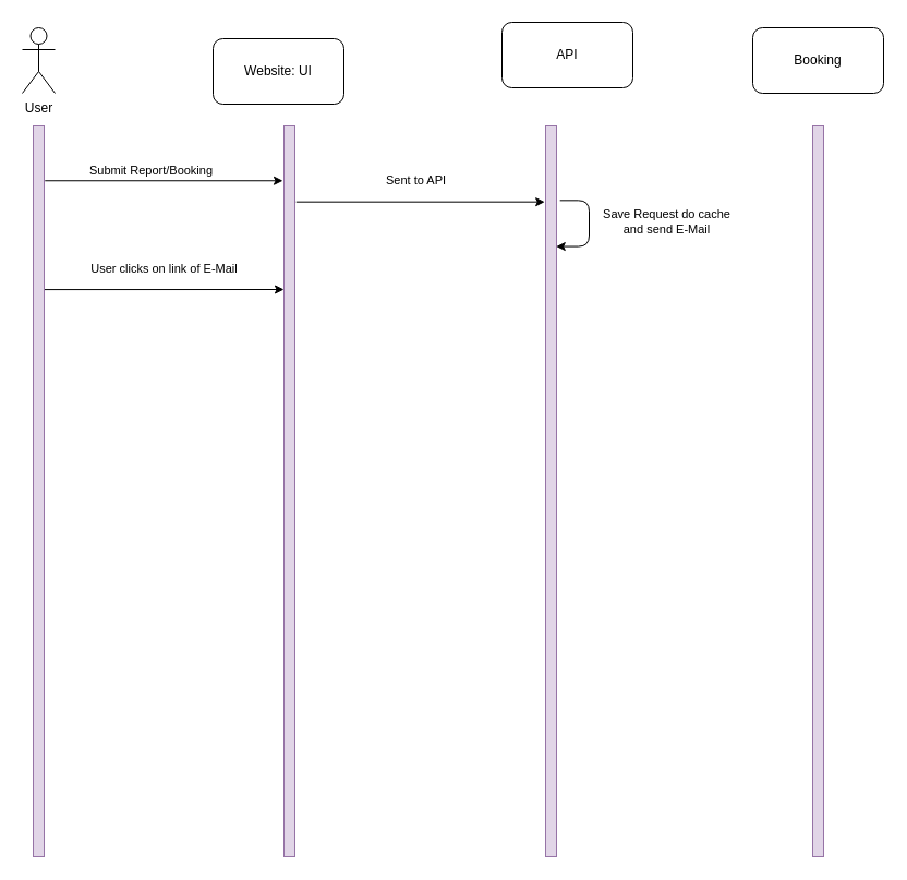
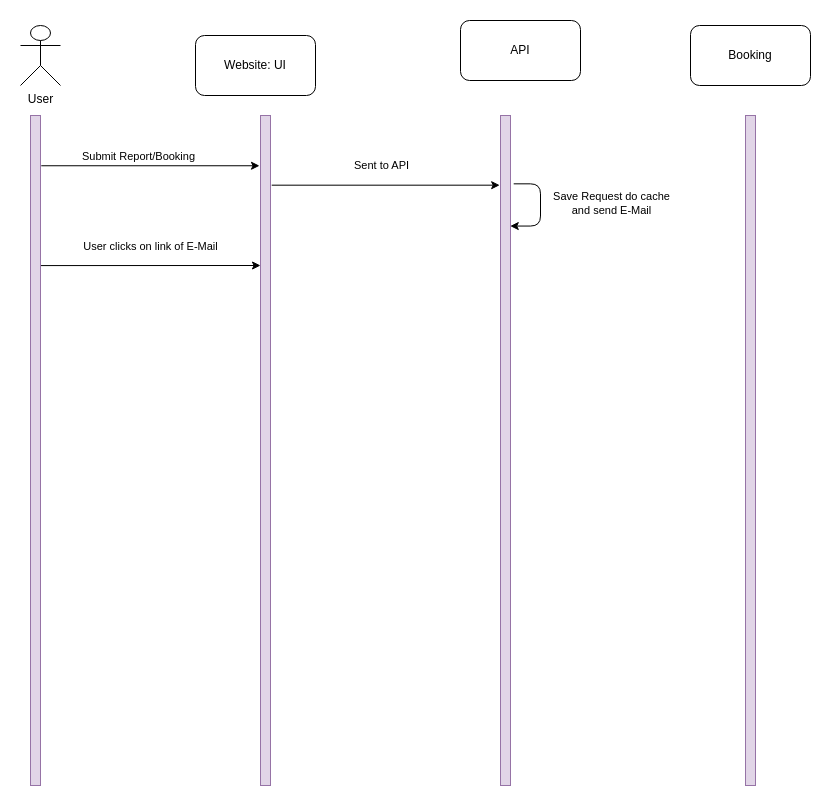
- <mxCell id="2" value="User" style="shape=umlActor;verticalLabelPosition=bottom;verticalAlign=top;html=1;outlineConnect=0;" vertex="1" parent="1"><mxGeometry x="20" y="25" width="30" height="60" as="geometry" /></mxCell>
+ <mxCell id="2" value="User" style="shape=umlActor;verticalLabelPosition=bottom;verticalAlign=top;html=1;outlineConnect=0;" vertex="1" parent="1"><mxGeometry x="20" y="25" width="40" height="60" as="geometry" /></mxCell>
